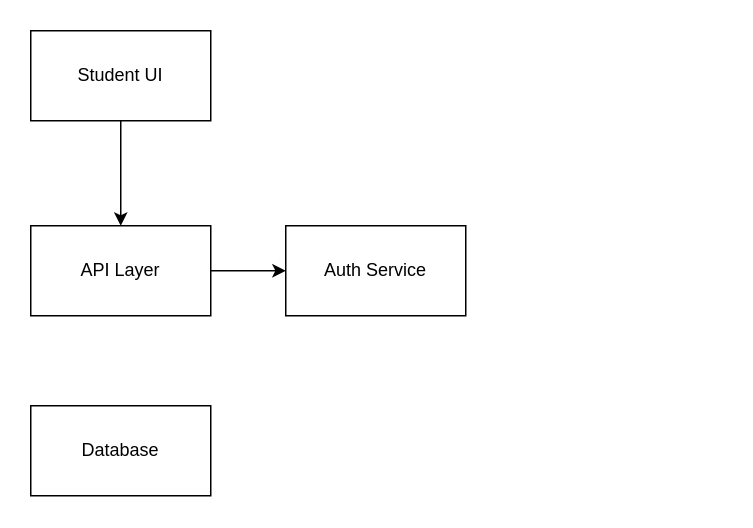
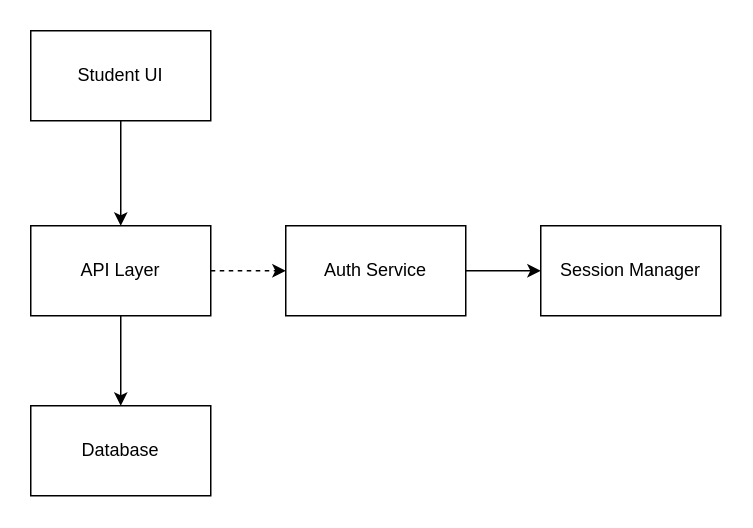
- <mxCell id="5" value="" style="edgeStyle=orthogonalEdgeStyle;rounded=0;orthogonalLoop=1;jettySize=auto;html=1;" edge="1" parent="1" source="6" target="8"><mxGeometry relative="1" as="geometry" /></mxCell>
+ <mxCell id="5" value="" style="edgeStyle=orthogonalEdgeStyle;rounded=0;orthogonalLoop=1;jettySize=auto;html=1;dashed=1;" edge="1" parent="1" source="6" target="8"><mxGeometry relative="1" as="geometry" /></mxCell>
+ <mxCell id="7" value="" style="edgeStyle=orthogonalEdgeStyle;rounded=0;orthogonalLoop=1;jettySize=auto;html=1;" edge="1" parent="1" source="8" target="9"><mxGeometry relative="1" as="geometry" /></mxCell>
+ <mxCell id="9" value="Session Manager" style="rounded=0;whiteSpace=wrap;html=1;" vertex="1" parent="1"><mxGeometry x="360" y="150" width="120" height="60" as="geometry" /></mxCell>
+ <mxCell id="4" value="" style="edgeStyle=orthogonalEdgeStyle;rounded=0;orthogonalLoop=1;jettySize=auto;html=1;" edge="1" parent="1" source="6" target="10"><mxGeometry relative="1" as="geometry" /></mxCell>
